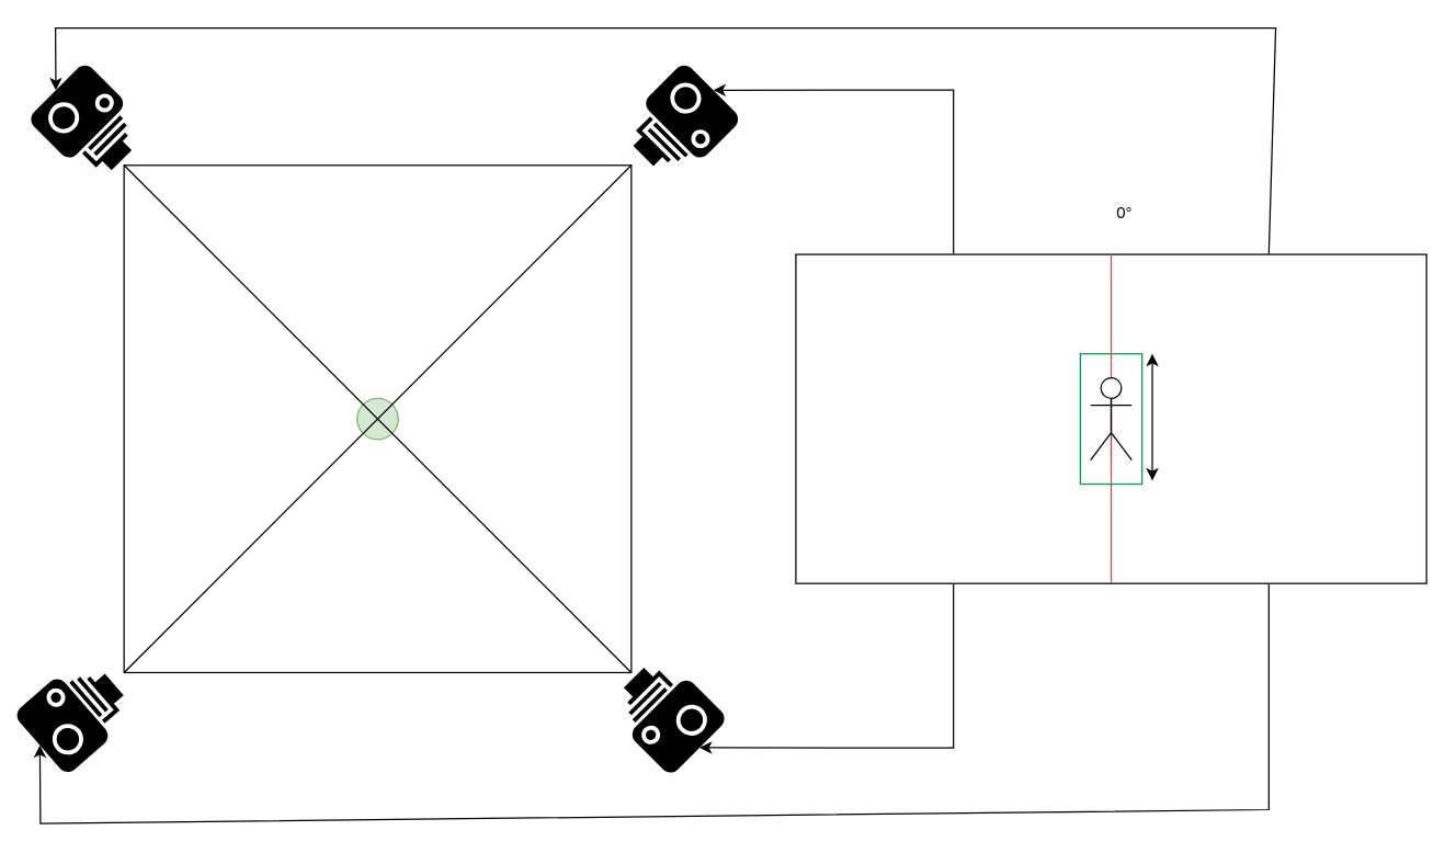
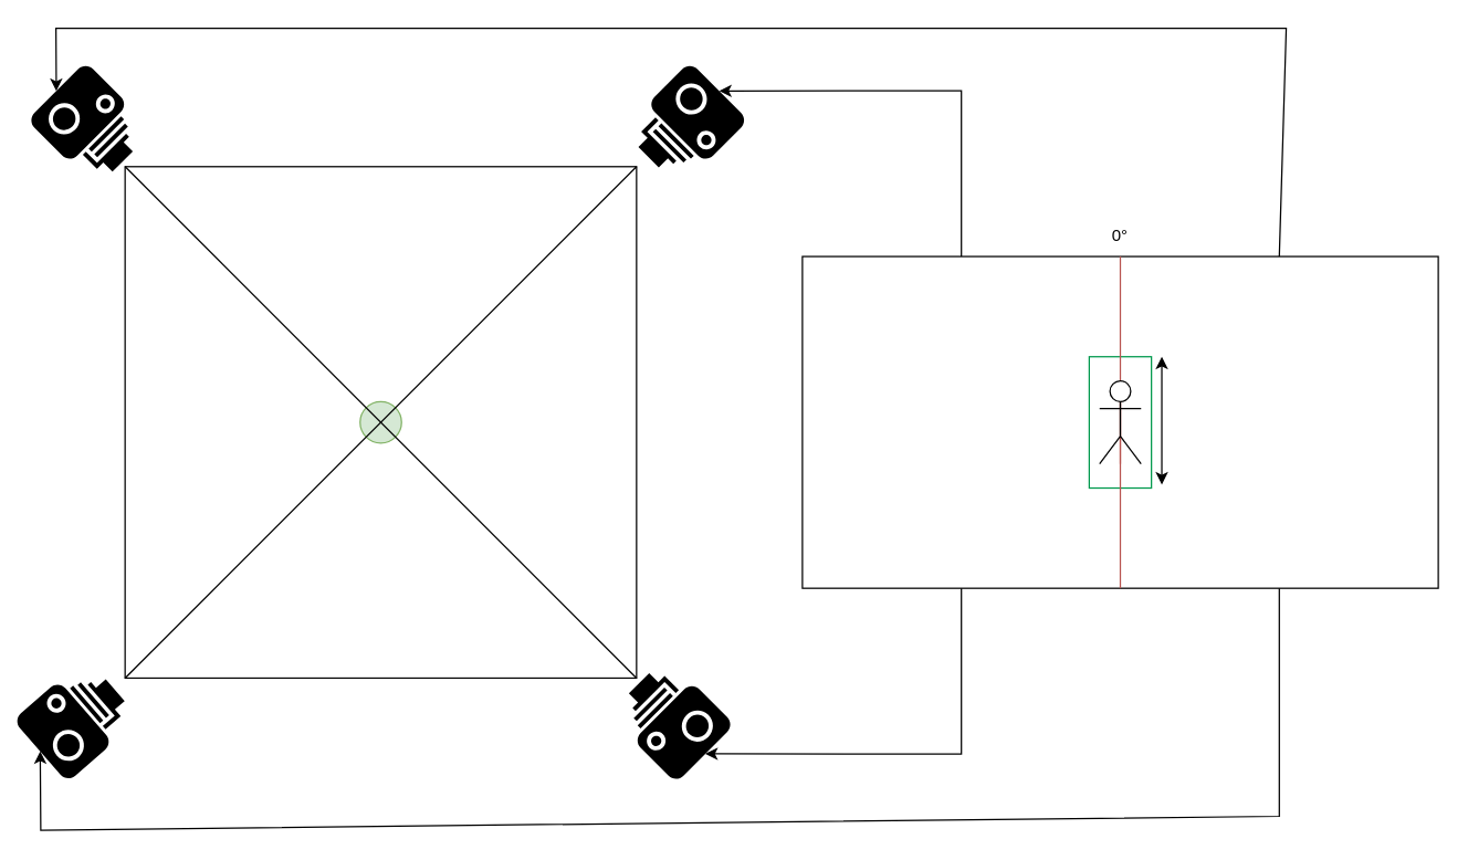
- <mxCell id="19" value="0°" style="text;html=1;align=center;verticalAlign=middle;whiteSpace=wrap;rounded=0;" vertex="1" parent="1"><mxGeometry x="790" y="140" width="60" height="30" as="geometry" /></mxCell>
+ <mxCell id="19" value="0°" style="text;html=1;align=center;verticalAlign=middle;whiteSpace=wrap;rounded=0;" vertex="1" parent="1"><mxGeometry x="780" y="155" width="60" height="30" as="geometry" /></mxCell>
